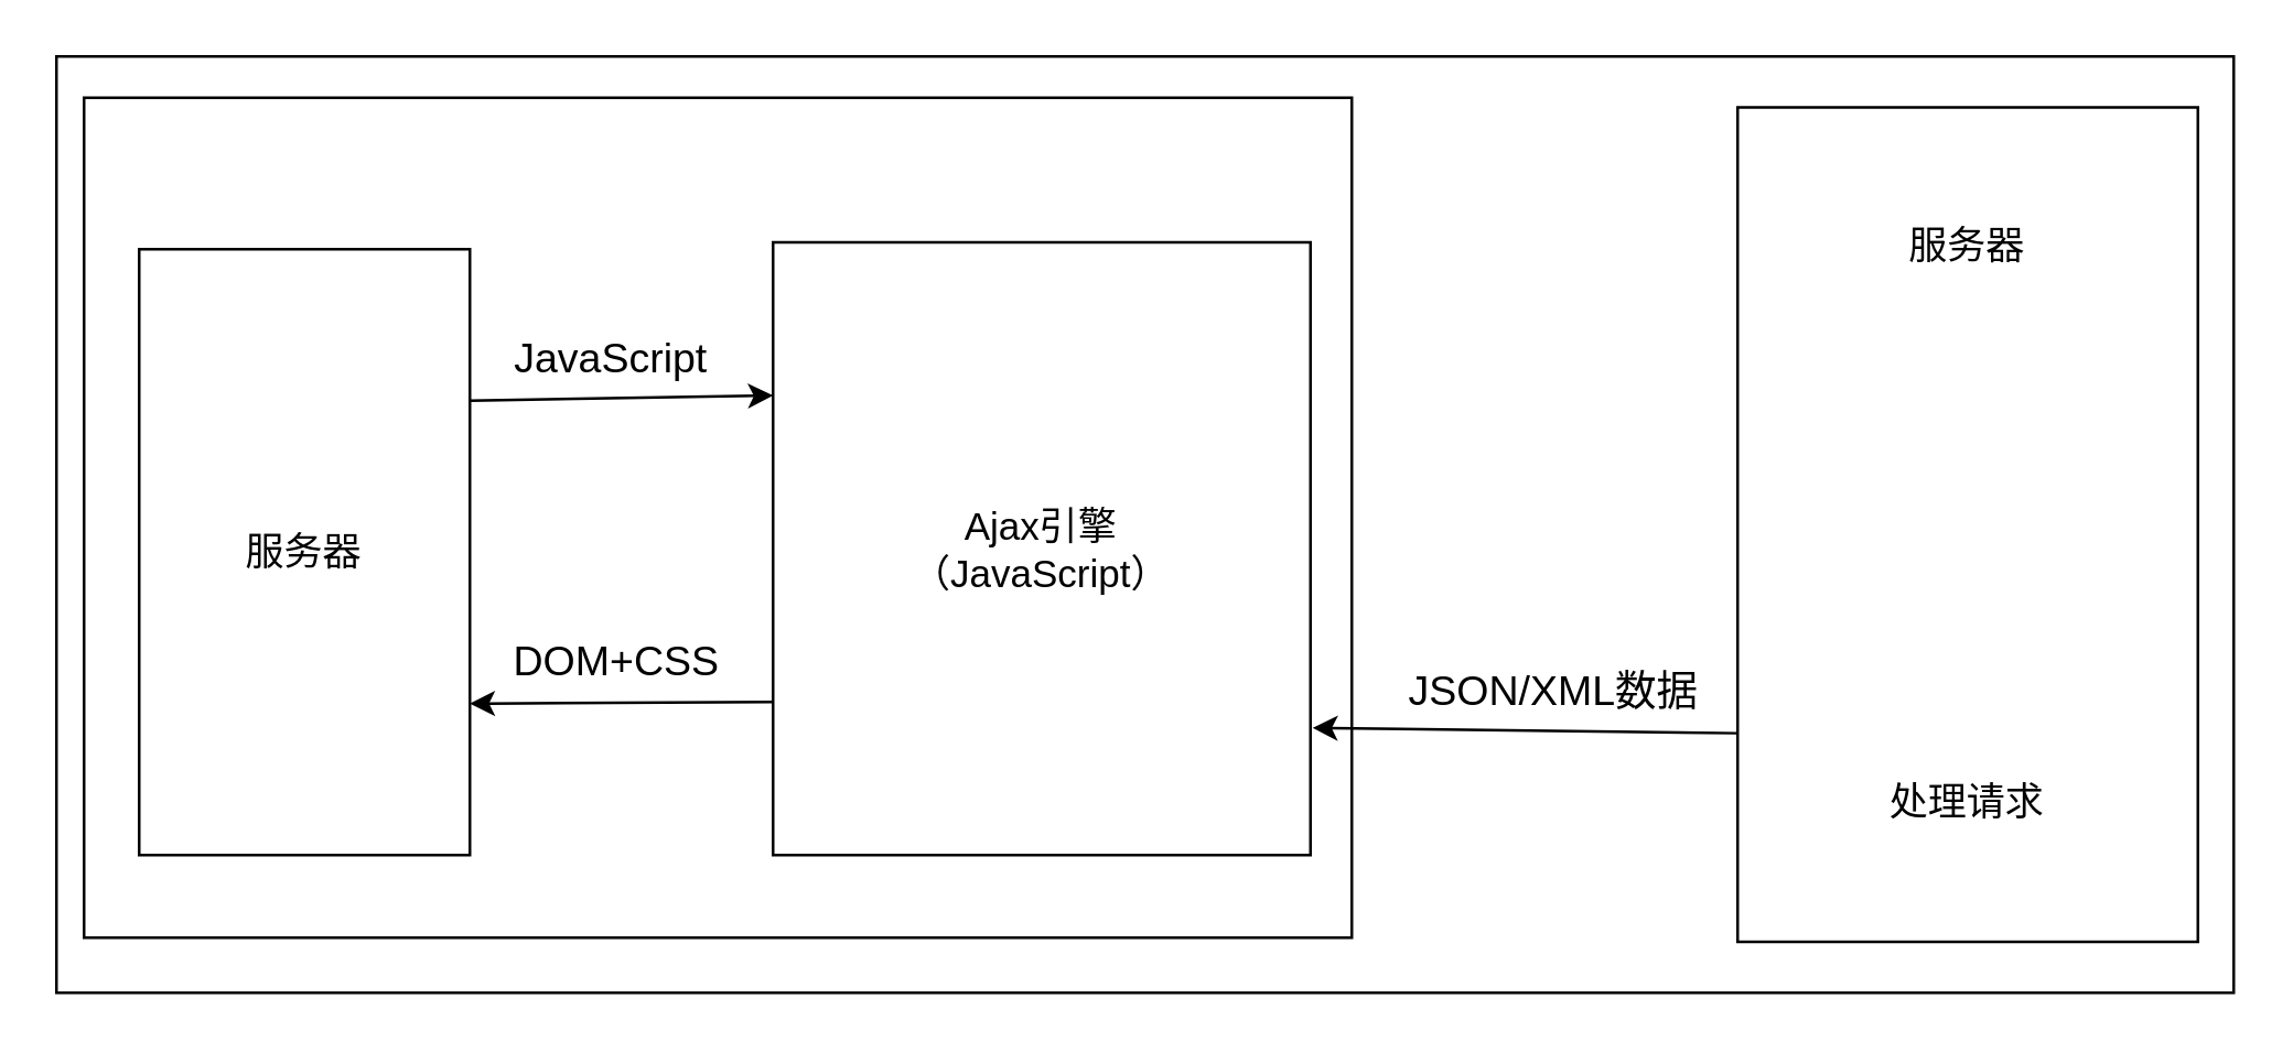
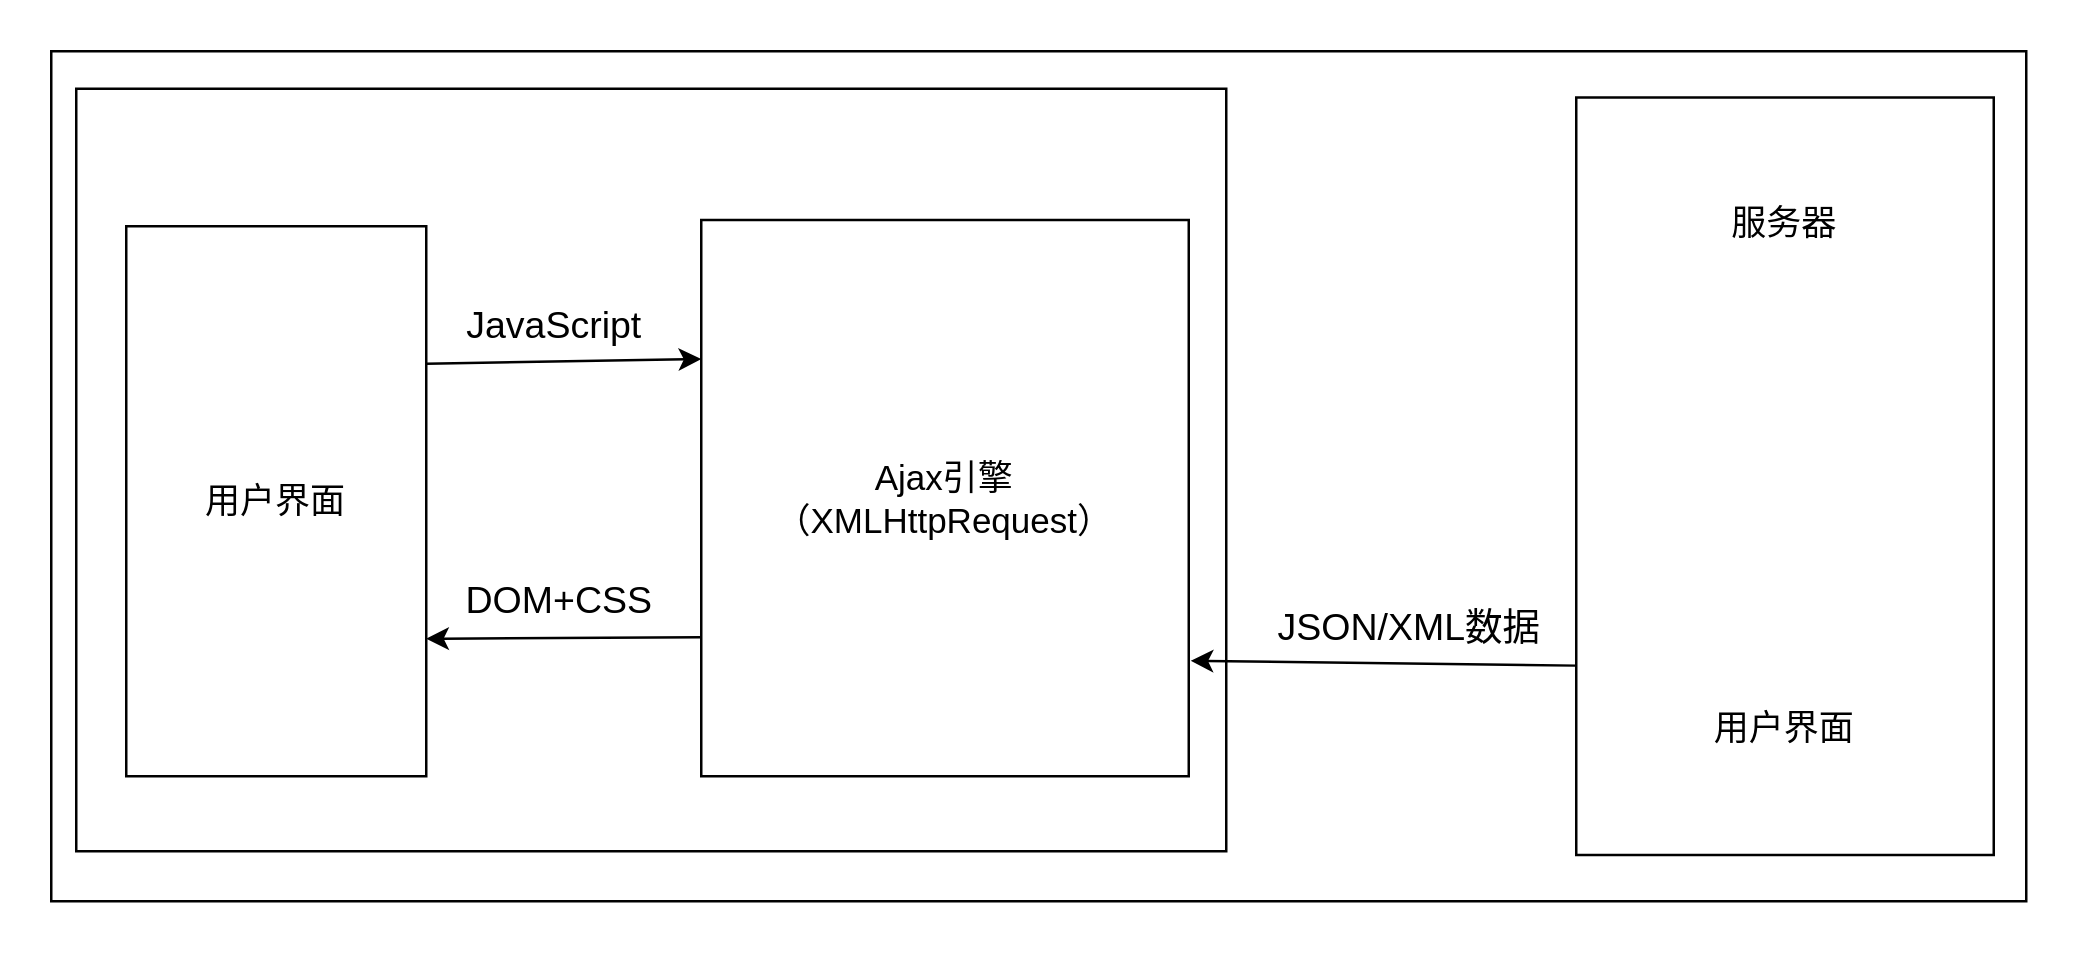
- <mxCell id="6" value="&lt;font style=&quot;font-size: 14px;&quot;&gt;服务器&lt;br&gt;&lt;br&gt;&lt;br&gt;&lt;br&gt;&lt;br&gt;&lt;br&gt;&lt;br&gt;&lt;br&gt;&lt;br&gt;&lt;br&gt;&lt;br&gt;&lt;br&gt;处理请求&lt;/font&gt;" style="rounded=0;whiteSpace=wrap;html=1;" vertex="1" parent="1"><mxGeometry x="630" y="38.5" width="167" height="303" as="geometry" /></mxCell>
+ <mxCell id="6" value="&lt;font style=&quot;font-size: 14px;&quot;&gt;服务器&lt;br&gt;&lt;br&gt;&lt;br&gt;&lt;br&gt;&lt;br&gt;&lt;br&gt;&lt;br&gt;&lt;br&gt;&lt;br&gt;&lt;br&gt;&lt;br&gt;&lt;br&gt;用户界面&lt;/font&gt;" style="rounded=0;whiteSpace=wrap;html=1;" vertex="1" parent="1"><mxGeometry x="630" y="38.5" width="167" height="303" as="geometry" /></mxCell>
- <mxCell id="12" value="&lt;font style=&quot;font-size: 14px;&quot;&gt;Ajax引擎&lt;br&gt;（JavaScript）&lt;/font&gt;" style="rounded=0;whiteSpace=wrap;html=1;" vertex="1" parent="1"><mxGeometry x="280" y="87.5" width="195" height="222.5" as="geometry" /></mxCell>
+ <mxCell id="12" value="&lt;font style=&quot;font-size: 14px;&quot;&gt;Ajax引擎&lt;br&gt;（XMLHttpRequest）&lt;/font&gt;" style="rounded=0;whiteSpace=wrap;html=1;" vertex="1" parent="1"><mxGeometry x="280" y="87.5" width="195" height="222.5" as="geometry" /></mxCell>
- <mxCell id="9" value="&lt;font style=&quot;font-size: 14px;&quot;&gt;服务器&lt;/font&gt;" style="rounded=0;whiteSpace=wrap;html=1;" vertex="1" parent="1"><mxGeometry x="50" y="90" width="120" height="220" as="geometry" /></mxCell>
+ <mxCell id="9" value="&lt;font style=&quot;font-size: 14px;&quot;&gt;用户界面&lt;/font&gt;" style="rounded=0;whiteSpace=wrap;html=1;" vertex="1" parent="1"><mxGeometry x="50" y="90" width="120" height="220" as="geometry" /></mxCell>
